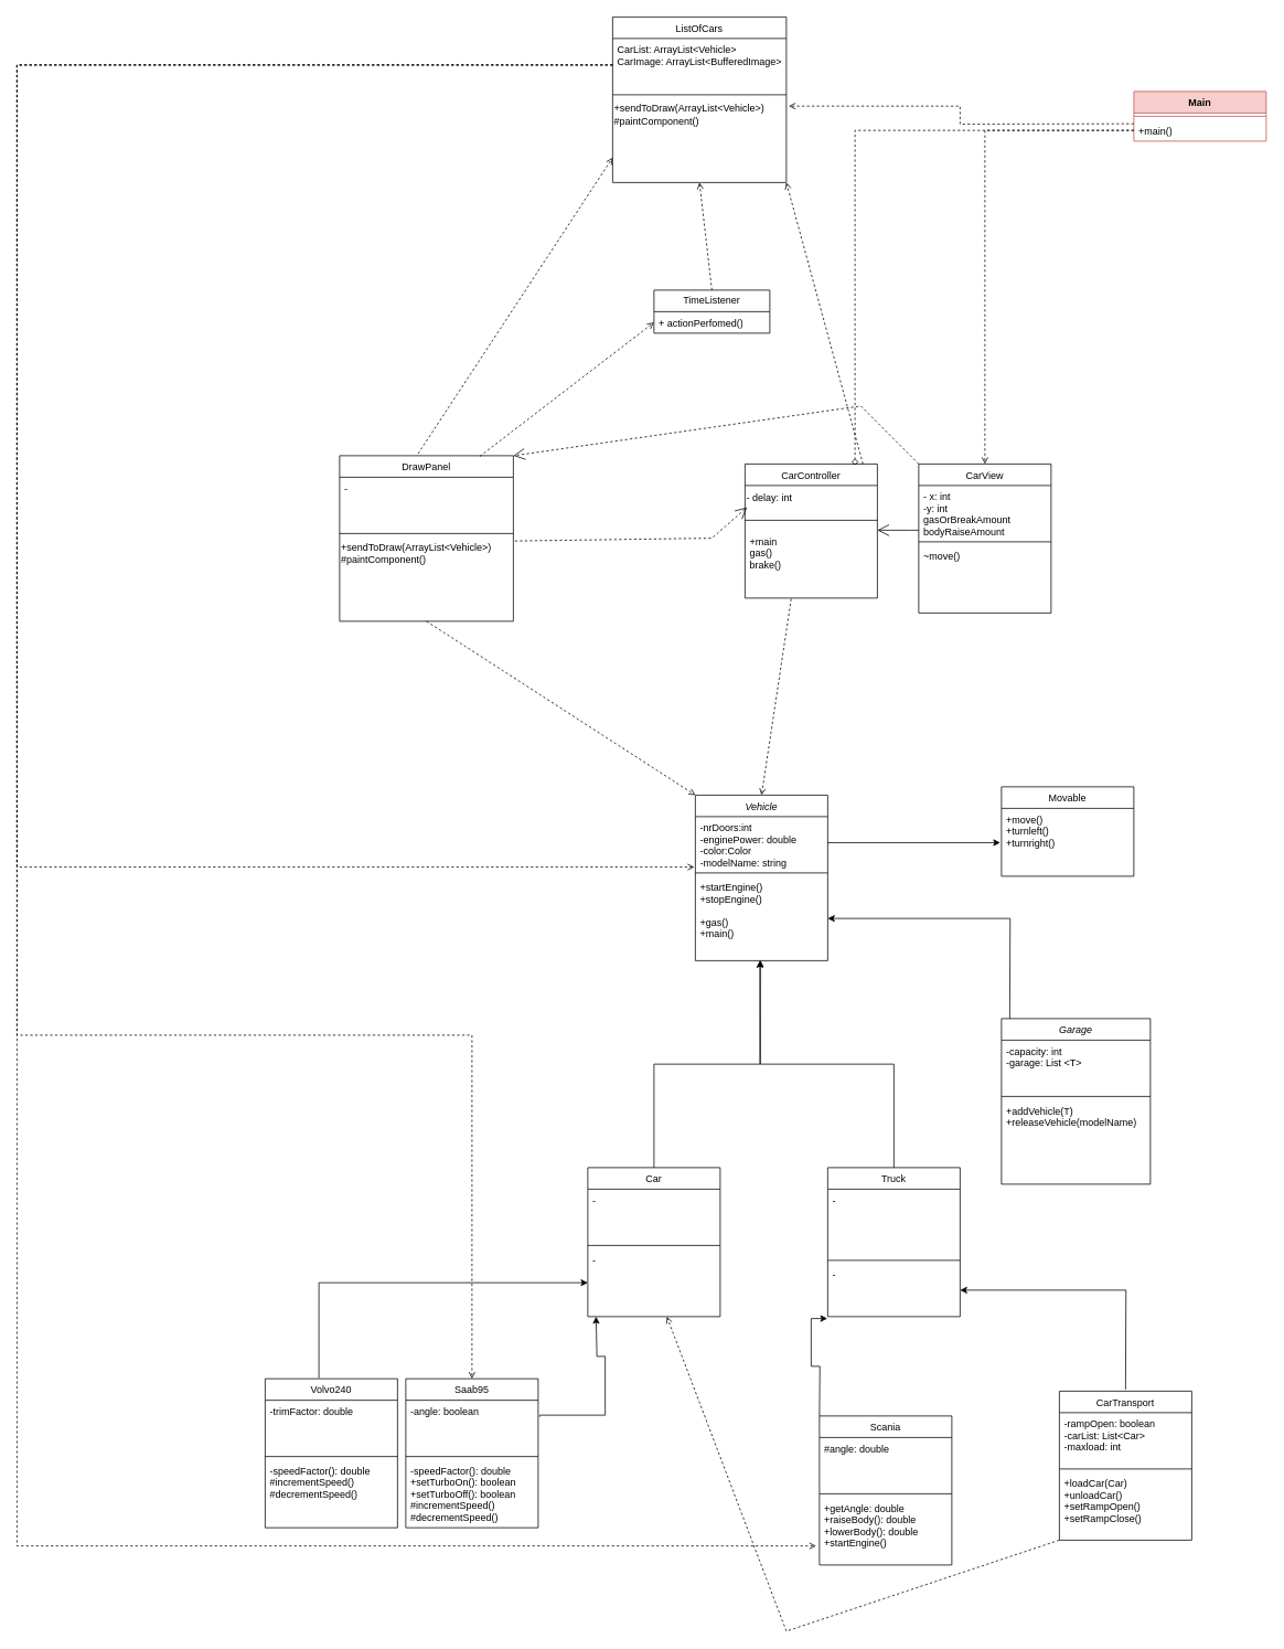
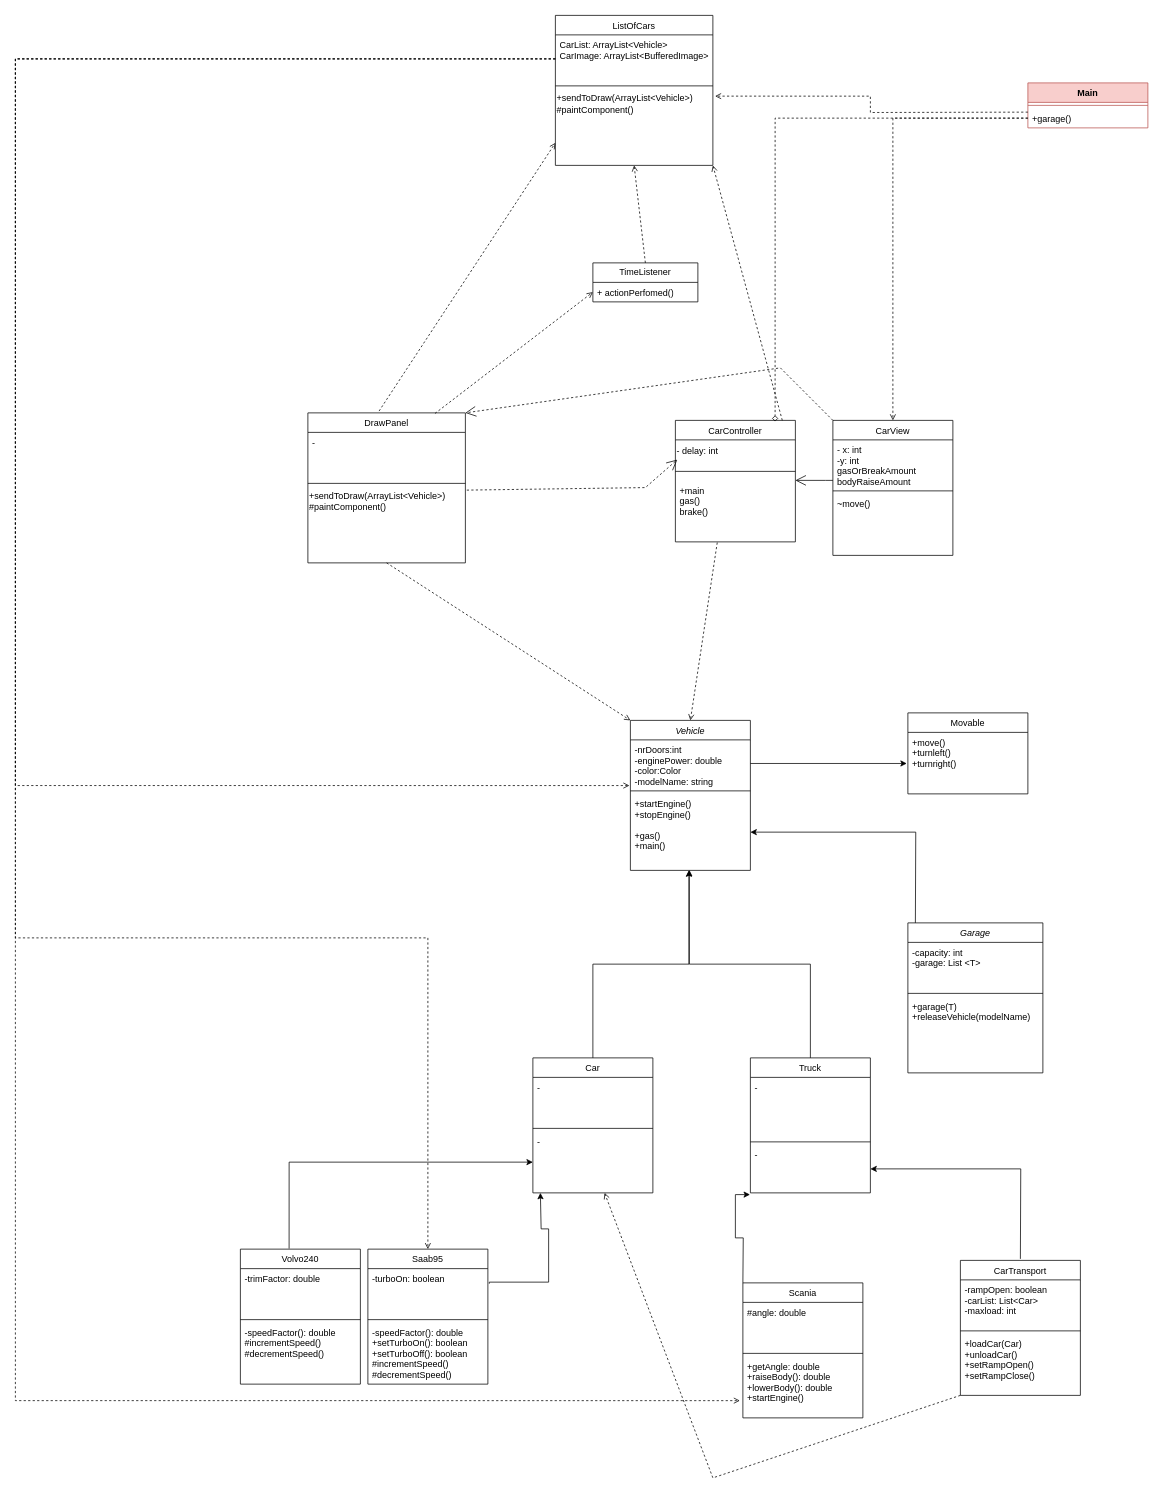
- <mxCell id="75" value="+main()" style="text;strokeColor=none;fillColor=none;align=left;verticalAlign=top;spacingLeft=4;spacingRight=4;overflow=hidden;rotatable=0;points=[[0,0.5],[1,0.5]];portConstraint=eastwest;whiteSpace=wrap;html=1;" vertex="1" parent="73"><mxGeometry y="34" width="160" height="26" as="geometry" /></mxCell>
+ <mxCell id="75" value="+garage()" style="text;strokeColor=none;fillColor=none;align=left;verticalAlign=top;spacingLeft=4;spacingRight=4;overflow=hidden;rotatable=0;points=[[0,0.5],[1,0.5]];portConstraint=eastwest;whiteSpace=wrap;html=1;" vertex="1" parent="73"><mxGeometry y="34" width="160" height="26" as="geometry" /></mxCell>
- <mxCell id="62" value="+addVehicle(T)&#10;+releaseVehicle(modelName)" style="text;align=left;verticalAlign=top;spacingLeft=4;spacingRight=4;overflow=hidden;rotatable=0;points=[[0,0.5],[1,0.5]];portConstraint=eastwest;" vertex="1" parent="59"><mxGeometry y="98" width="180" height="102" as="geometry" /></mxCell>
+ <mxCell id="62" value="+garage(T)&#10;+releaseVehicle(modelName)" style="text;align=left;verticalAlign=top;spacingLeft=4;spacingRight=4;overflow=hidden;rotatable=0;points=[[0,0.5],[1,0.5]];portConstraint=eastwest;" vertex="1" parent="59"><mxGeometry y="98" width="180" height="102" as="geometry" /></mxCell>
- <mxCell id="45" value="-angle: boolean&#10;" style="text;align=left;verticalAlign=top;spacingLeft=4;spacingRight=4;overflow=hidden;rotatable=0;points=[[0,0.5],[1,0.5]];portConstraint=eastwest;" vertex="1" parent="44"><mxGeometry y="26" width="160" height="64" as="geometry" /></mxCell>
+ <mxCell id="45" value="-turboOn: boolean&#10;" style="text;align=left;verticalAlign=top;spacingLeft=4;spacingRight=4;overflow=hidden;rotatable=0;points=[[0,0.5],[1,0.5]];portConstraint=eastwest;" vertex="1" parent="44"><mxGeometry y="26" width="160" height="64" as="geometry" /></mxCell>
